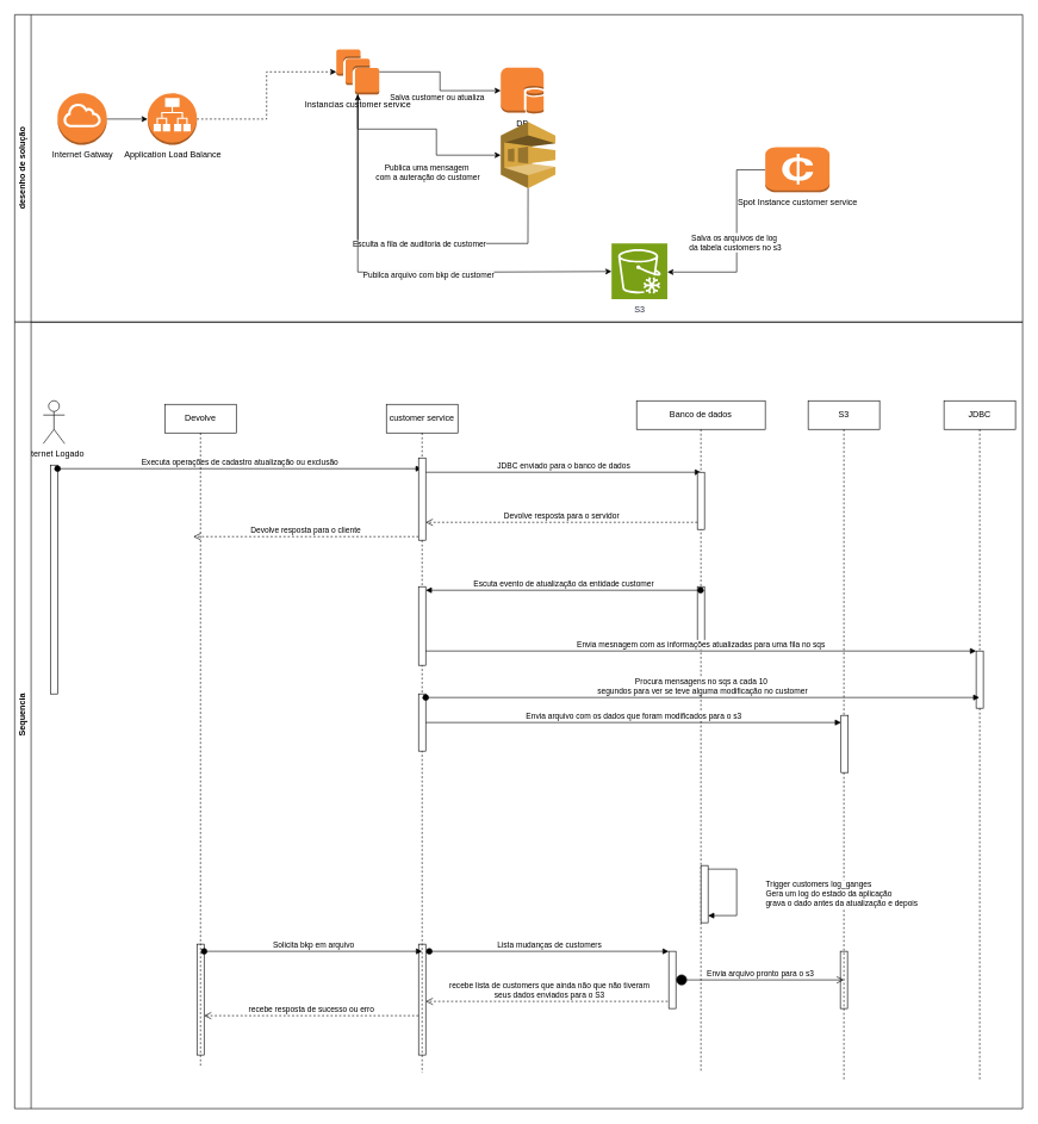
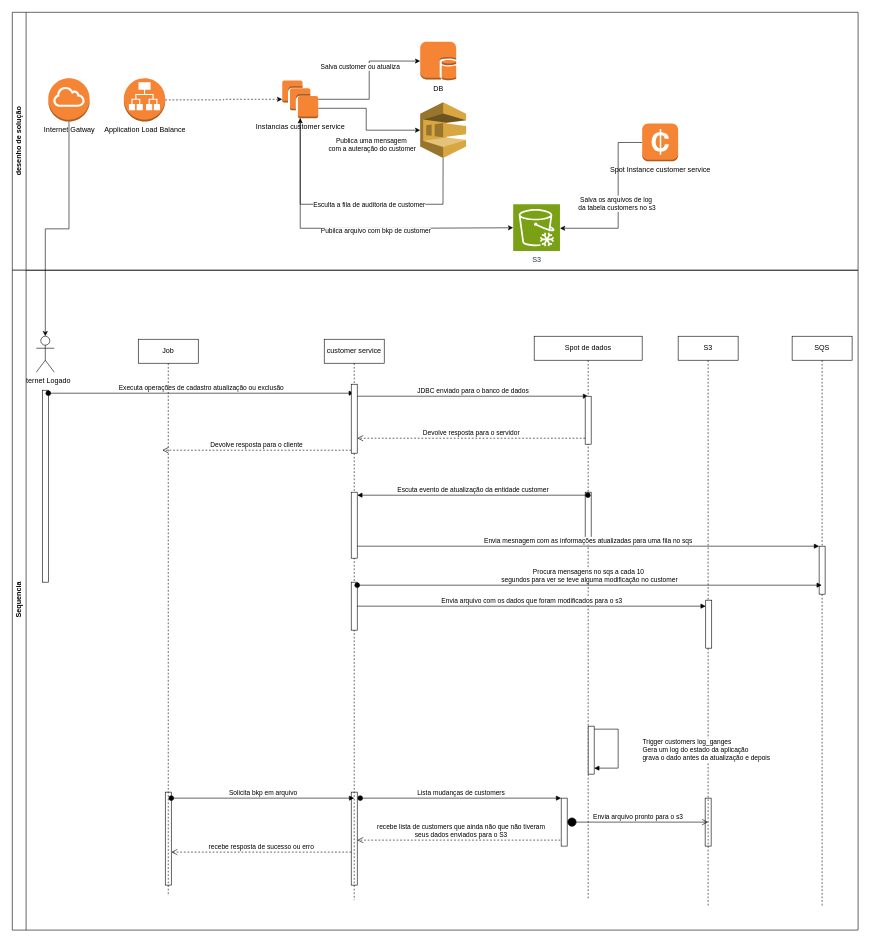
- <mxCell id="9" value="Instancias customer service" style="outlineConnect=0;dashed=0;verticalLabelPosition=bottom;verticalAlign=top;align=center;html=1;shape=mxgraph.aws3.instances;fillColor=#F58534;gradientColor=none;" parent="5" vertex="1"><mxGeometry x="450" y="48.5" width="60" height="63" as="geometry" /></mxCell>
+ <mxCell id="9" value="Instancias customer service" style="outlineConnect=0;dashed=0;verticalLabelPosition=bottom;verticalAlign=top;align=center;html=1;shape=mxgraph.aws3.instances;fillColor=#F58534;gradientColor=none;" parent="5" vertex="1"><mxGeometry x="450" y="113.5" width="60" height="63" as="geometry" /></mxCell>
- <mxCell id="11" value="DB" style="outlineConnect=0;dashed=0;verticalLabelPosition=bottom;verticalAlign=top;align=center;html=1;shape=mxgraph.aws3.db_on_instance;fillColor=#F58534;gradientColor=none;" parent="5" vertex="1"><mxGeometry x="680" y="74" width="60" height="64.5" as="geometry" /></mxCell>
+ <mxCell id="11" value="DB" style="outlineConnect=0;dashed=0;verticalLabelPosition=bottom;verticalAlign=top;align=center;html=1;shape=mxgraph.aws3.db_on_instance;fillColor=#F58534;gradientColor=none;" parent="5" vertex="1"><mxGeometry x="680" y="49" width="60" height="64.5" as="geometry" /></mxCell>
- <mxCell id="8" style="edgeStyle=orthogonalEdgeStyle;rounded=0;orthogonalLoop=1;jettySize=auto;html=1;" parent="5" source="6" target="7" edge="1"><mxGeometry relative="1" as="geometry" /></mxCell>
+ <mxCell id="8" style="edgeStyle=orthogonalEdgeStyle;rounded=0;orthogonalLoop=1;jettySize=auto;html=1;" parent="5" source="6" target="22" edge="1"><mxGeometry relative="1" as="geometry" /></mxCell>
- <mxCell id="4" value="Spot Instance customer service" style="outlineConnect=0;dashed=0;verticalLabelPosition=bottom;verticalAlign=top;align=center;html=1;shape=mxgraph.aws3.spot_instance;fillColor=#F58534;gradientColor=none;" parent="1" vertex="1"><mxGeometry x="1070" y="205.5" width="90" height="63" as="geometry" /></mxCell>
+ <mxCell id="4" value="Spot Instance customer service" style="outlineConnect=0;dashed=0;verticalLabelPosition=bottom;verticalAlign=top;align=center;html=1;shape=mxgraph.aws3.spot_instance;fillColor=#F58534;gradientColor=none;" parent="1" vertex="1"><mxGeometry x="1070" y="205.5" width="60" height="63" as="geometry" /></mxCell>
- <mxCell id="27" value="Banco de dados" style="shape=umlLifeline;perimeter=lifelinePerimeter;whiteSpace=wrap;html=1;container=1;dropTarget=0;collapsible=0;recursiveResize=0;outlineConnect=0;portConstraint=eastwest;newEdgeStyle={&quot;curved&quot;:0,&quot;rounded&quot;:0};" parent="1" vertex="1"><mxGeometry x="890" y="560" width="180" height="940" as="geometry" /></mxCell>
+ <mxCell id="27" value="Spot de dados" style="shape=umlLifeline;perimeter=lifelinePerimeter;whiteSpace=wrap;html=1;container=1;dropTarget=0;collapsible=0;recursiveResize=0;outlineConnect=0;portConstraint=eastwest;newEdgeStyle={&quot;curved&quot;:0,&quot;rounded&quot;:0};" parent="1" vertex="1"><mxGeometry x="890" y="560" width="180" height="940" as="geometry" /></mxCell>
- <mxCell id="51" value="JDBC" style="shape=umlLifeline;perimeter=lifelinePerimeter;whiteSpace=wrap;html=1;container=1;dropTarget=0;collapsible=0;recursiveResize=0;outlineConnect=0;portConstraint=eastwest;newEdgeStyle={&quot;curved&quot;:0,&quot;rounded&quot;:0};" vertex="1" parent="1"><mxGeometry x="1320" y="560" width="100" height="950" as="geometry" /></mxCell>
+ <mxCell id="51" value="SQS" style="shape=umlLifeline;perimeter=lifelinePerimeter;whiteSpace=wrap;html=1;container=1;dropTarget=0;collapsible=0;recursiveResize=0;outlineConnect=0;portConstraint=eastwest;newEdgeStyle={&quot;curved&quot;:0,&quot;rounded&quot;:0};" vertex="1" parent="1"><mxGeometry x="1320" y="560" width="100" height="950" as="geometry" /></mxCell>
- <mxCell id="41" value="Devolve" style="shape=umlLifeline;whiteSpace=wrap;html=1;container=1;dropTarget=0;collapsible=0;recursiveResize=0;outlineConnect=0;portConstraint=eastwest;newEdgeStyle={&quot;curved&quot;:0,&quot;rounded&quot;:0};points=[[0,0,0,0,5],[0,1,0,0,-5],[1,0,0,0,5],[1,1,0,0,-5]];perimeter=rectanglePerimeter;targetShapes=umlLifeline;participant=label;" parent="1" vertex="1"><mxGeometry x="230" y="565" width="100" height="925" as="geometry" /></mxCell>
+ <mxCell id="41" value="Job" style="shape=umlLifeline;whiteSpace=wrap;html=1;container=1;dropTarget=0;collapsible=0;recursiveResize=0;outlineConnect=0;portConstraint=eastwest;newEdgeStyle={&quot;curved&quot;:0,&quot;rounded&quot;:0};points=[[0,0,0,0,5],[0,1,0,0,-5],[1,0,0,0,5],[1,1,0,0,-5]];perimeter=rectanglePerimeter;targetShapes=umlLifeline;participant=label;" parent="1" vertex="1"><mxGeometry x="230" y="565" width="100" height="925" as="geometry" /></mxCell>
